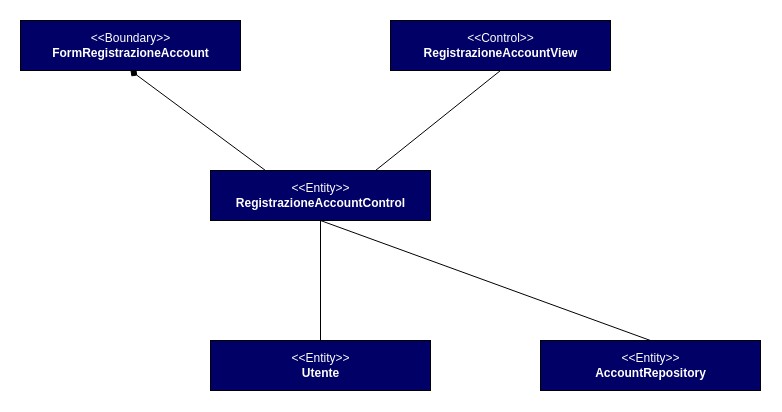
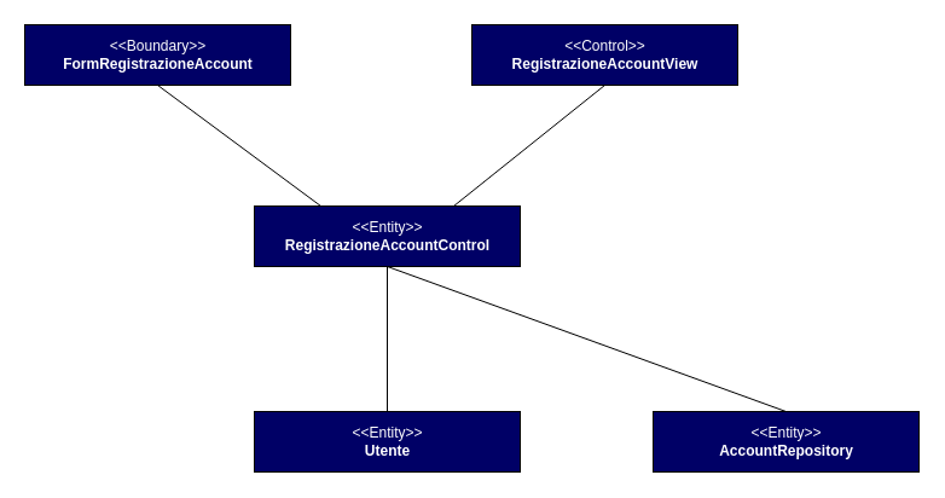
- <mxCell id="8" value="" style="endArrow=diamond;html=1;entryX=0.5;entryY=1;entryDx=0;entryDy=0;exitX=0.25;exitY=0;exitDx=0;exitDy=0;" parent="1" source="2" target="3" edge="1"><mxGeometry width="50" height="50" relative="1" as="geometry"><mxPoint x="300" y="230" as="sourcePoint" /><mxPoint x="350" y="180" as="targetPoint" /></mxGeometry></mxCell>
+ <mxCell id="8" value="" style="endArrow=none;html=1;entryX=0.5;entryY=1;entryDx=0;entryDy=0;exitX=0.25;exitY=0;exitDx=0;exitDy=0;" parent="1" source="2" target="3" edge="1"><mxGeometry width="50" height="50" relative="1" as="geometry"><mxPoint x="300" y="230" as="sourcePoint" /><mxPoint x="350" y="180" as="targetPoint" /></mxGeometry></mxCell>
